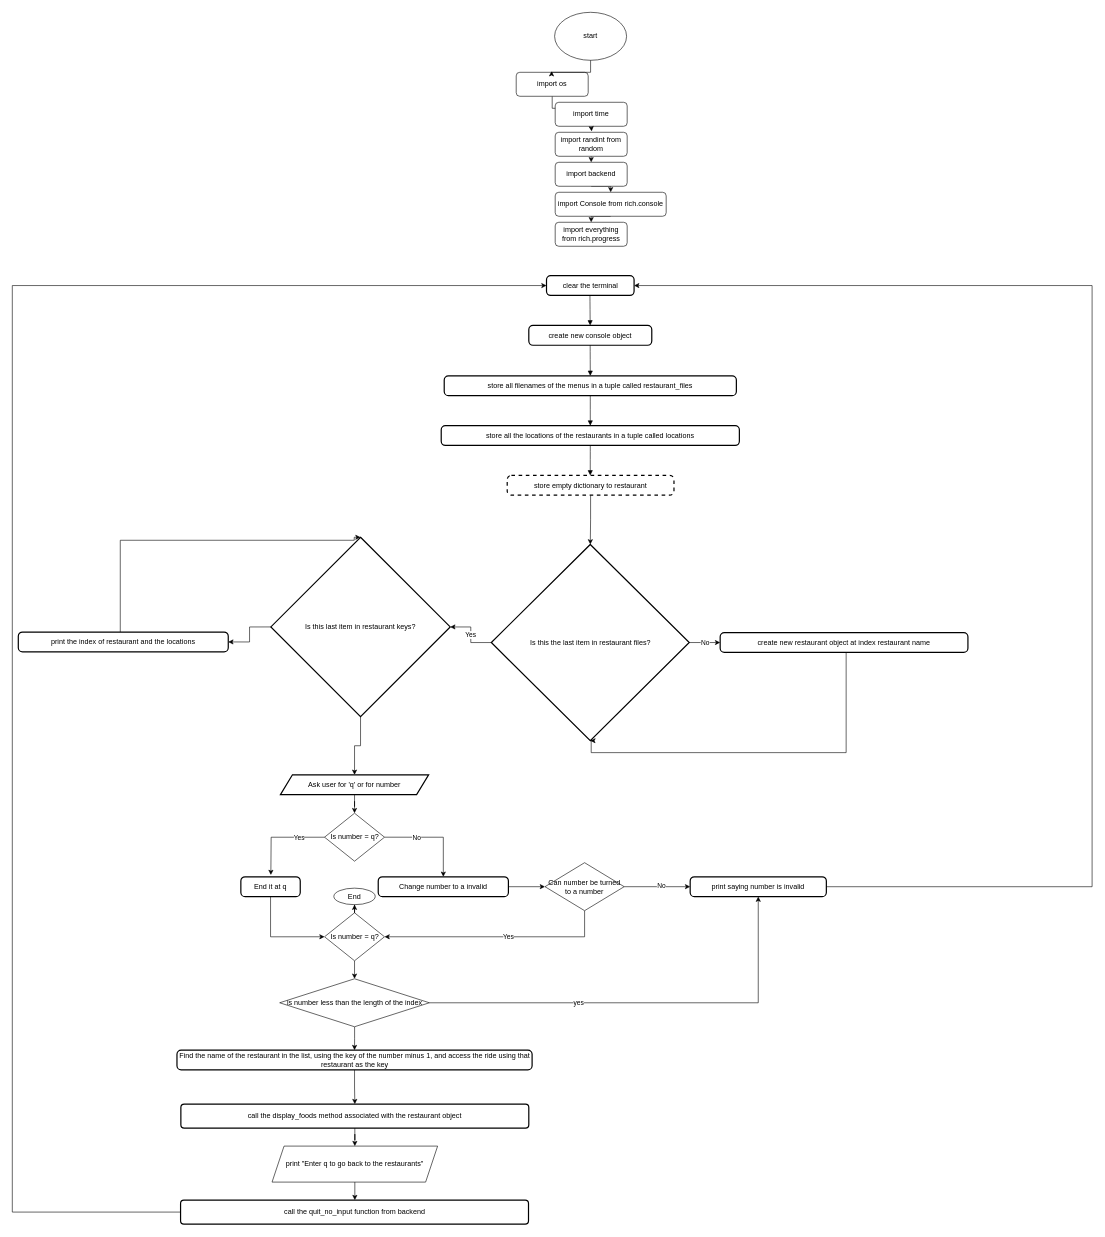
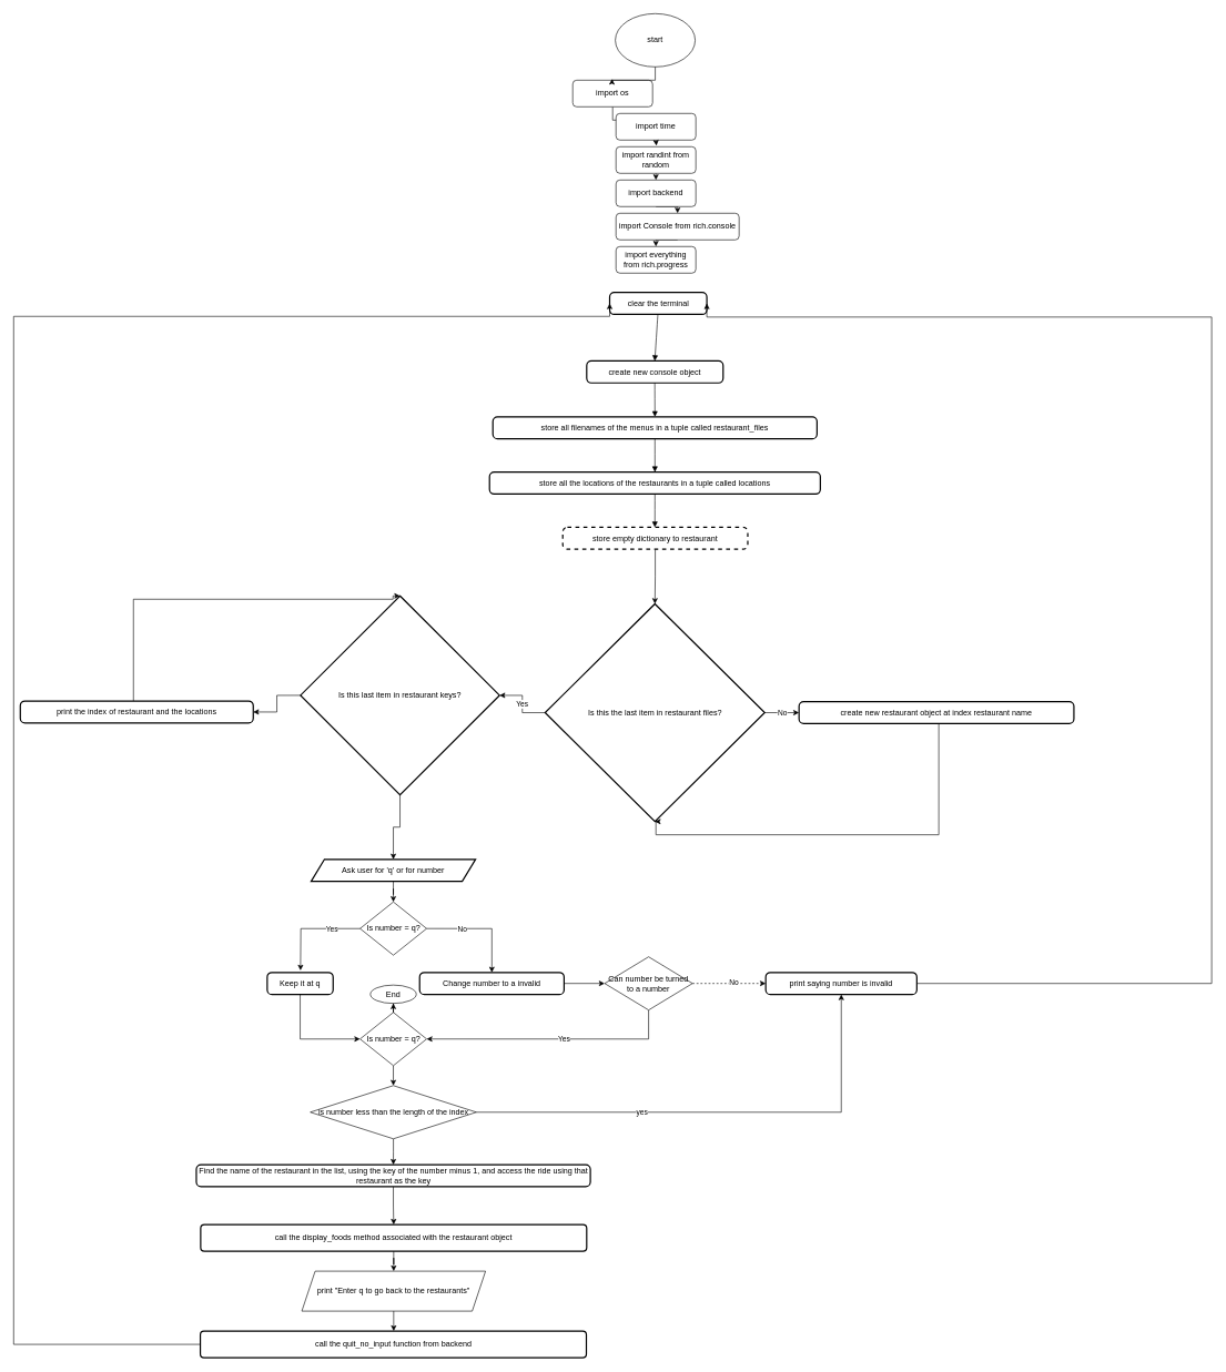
- <mxCell id="2" value="clear the terminal" style="rounded=1;absoluteArcSize=1;arcSize=14;whiteSpace=wrap;strokeWidth=2;" parent="1" vertex="1"><mxGeometry x="910.5" y="459" width="146" height="33" as="geometry" /></mxCell>
+ <mxCell id="2" value="clear the terminal" style="rounded=1;absoluteArcSize=1;arcSize=14;whiteSpace=wrap;strokeWidth=2;" parent="1" vertex="1"><mxGeometry x="915.5" y="439" width="146" height="33" as="geometry" /></mxCell>
- <mxCell id="21" value="End it at q" style="rounded=1;absoluteArcSize=1;arcSize=14;whiteSpace=wrap;strokeWidth=2;" parent="1" vertex="1"><mxGeometry x="401" y="1461.06" width="99" height="33" as="geometry" /></mxCell>
+ <mxCell id="21" value="Keep it at q" style="rounded=1;absoluteArcSize=1;arcSize=14;whiteSpace=wrap;strokeWidth=2;" parent="1" vertex="1"><mxGeometry x="401" y="1461.06" width="99" height="33" as="geometry" /></mxCell>
- <mxCell id="40" style="edgeStyle=orthogonalEdgeStyle;rounded=0;orthogonalLoop=1;jettySize=auto;html=1;" edge="1" parent="1" source="44" target="25"><mxGeometry relative="1" as="geometry" /></mxCell>
+ <mxCell id="40" style="edgeStyle=orthogonalEdgeStyle;rounded=0;orthogonalLoop=1;jettySize=auto;html=1;dashed=1;" edge="1" parent="1" source="44" target="25"><mxGeometry relative="1" as="geometry" /></mxCell>
